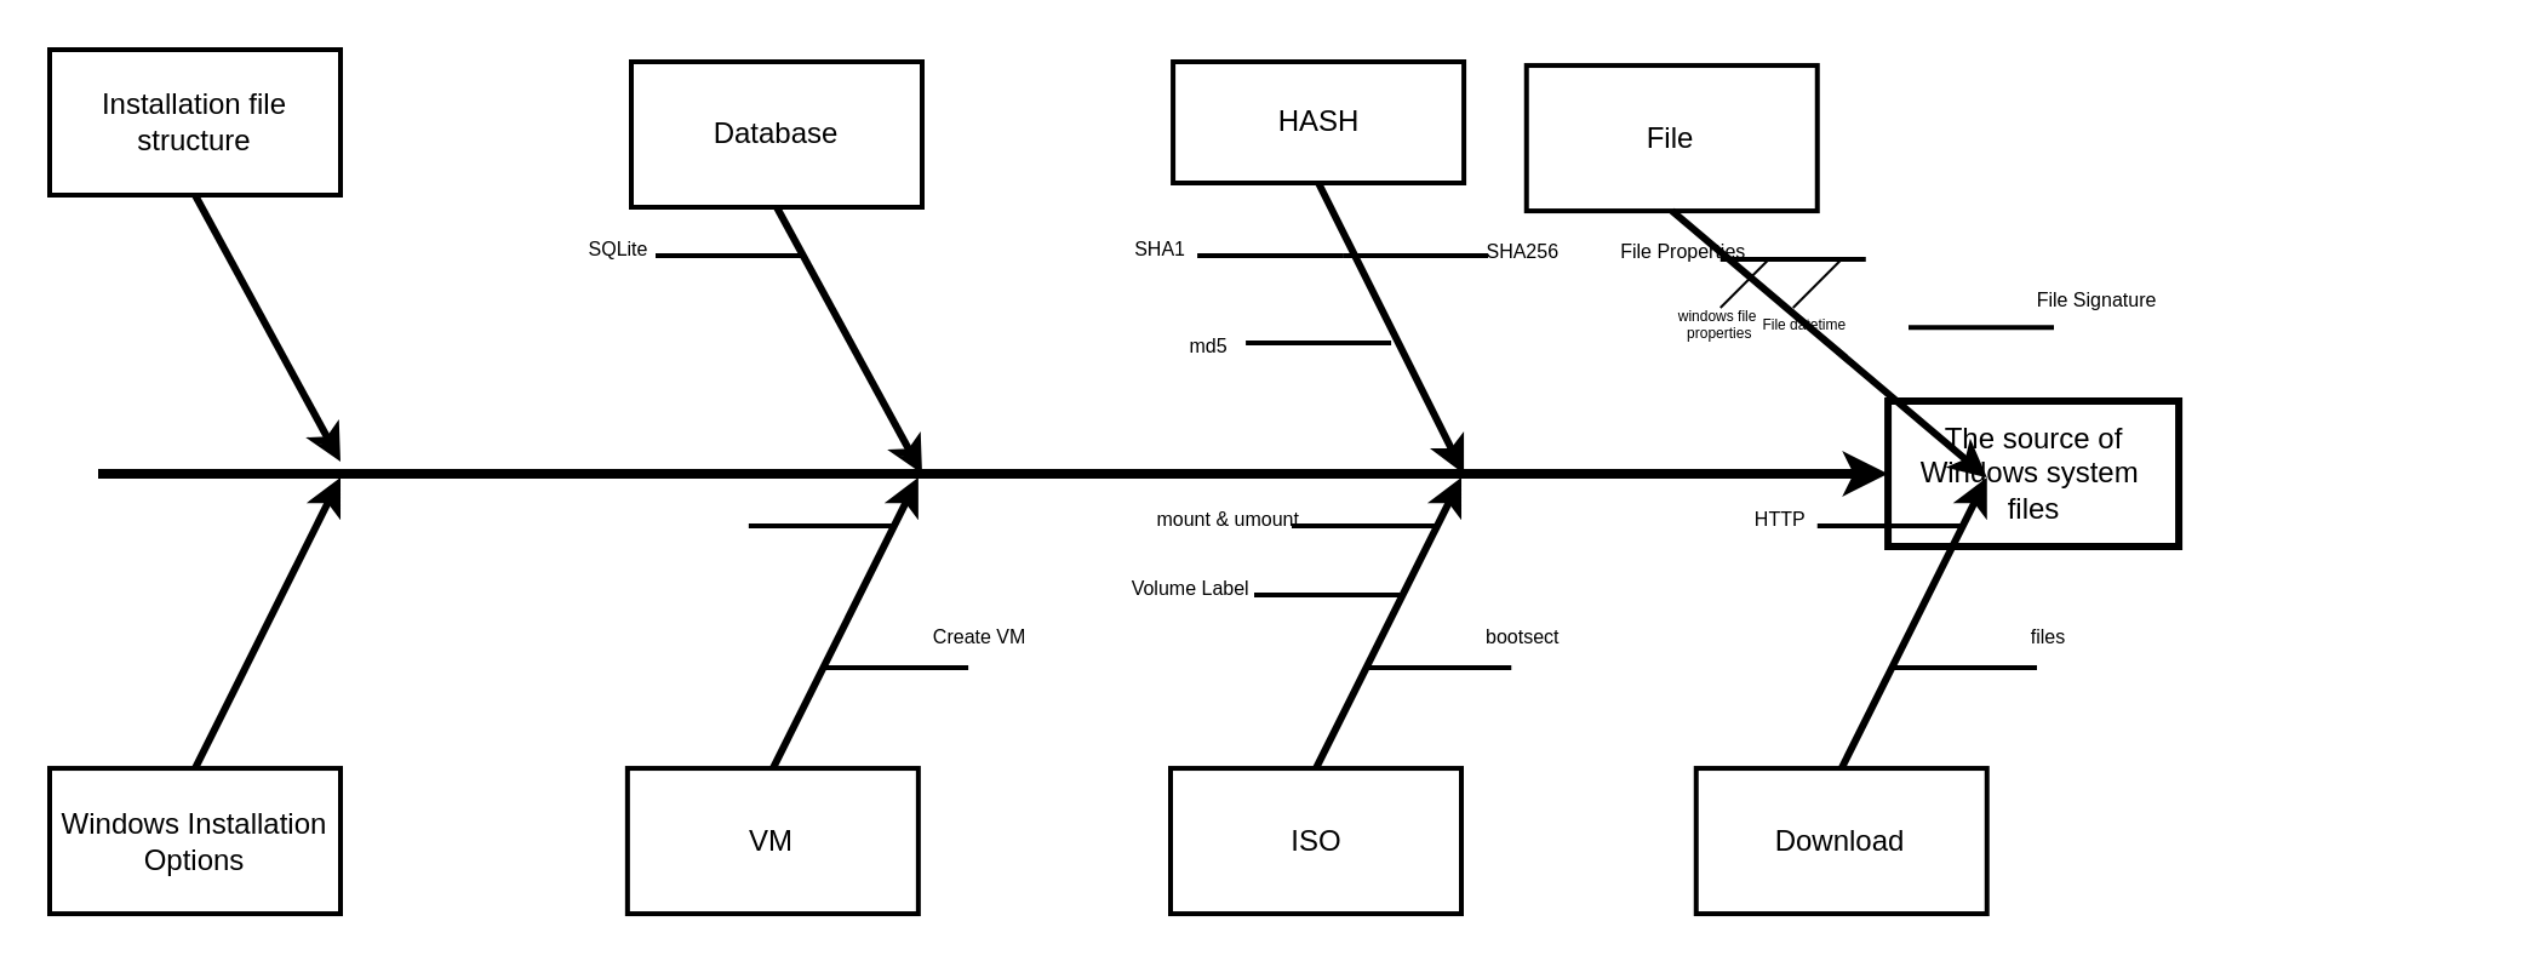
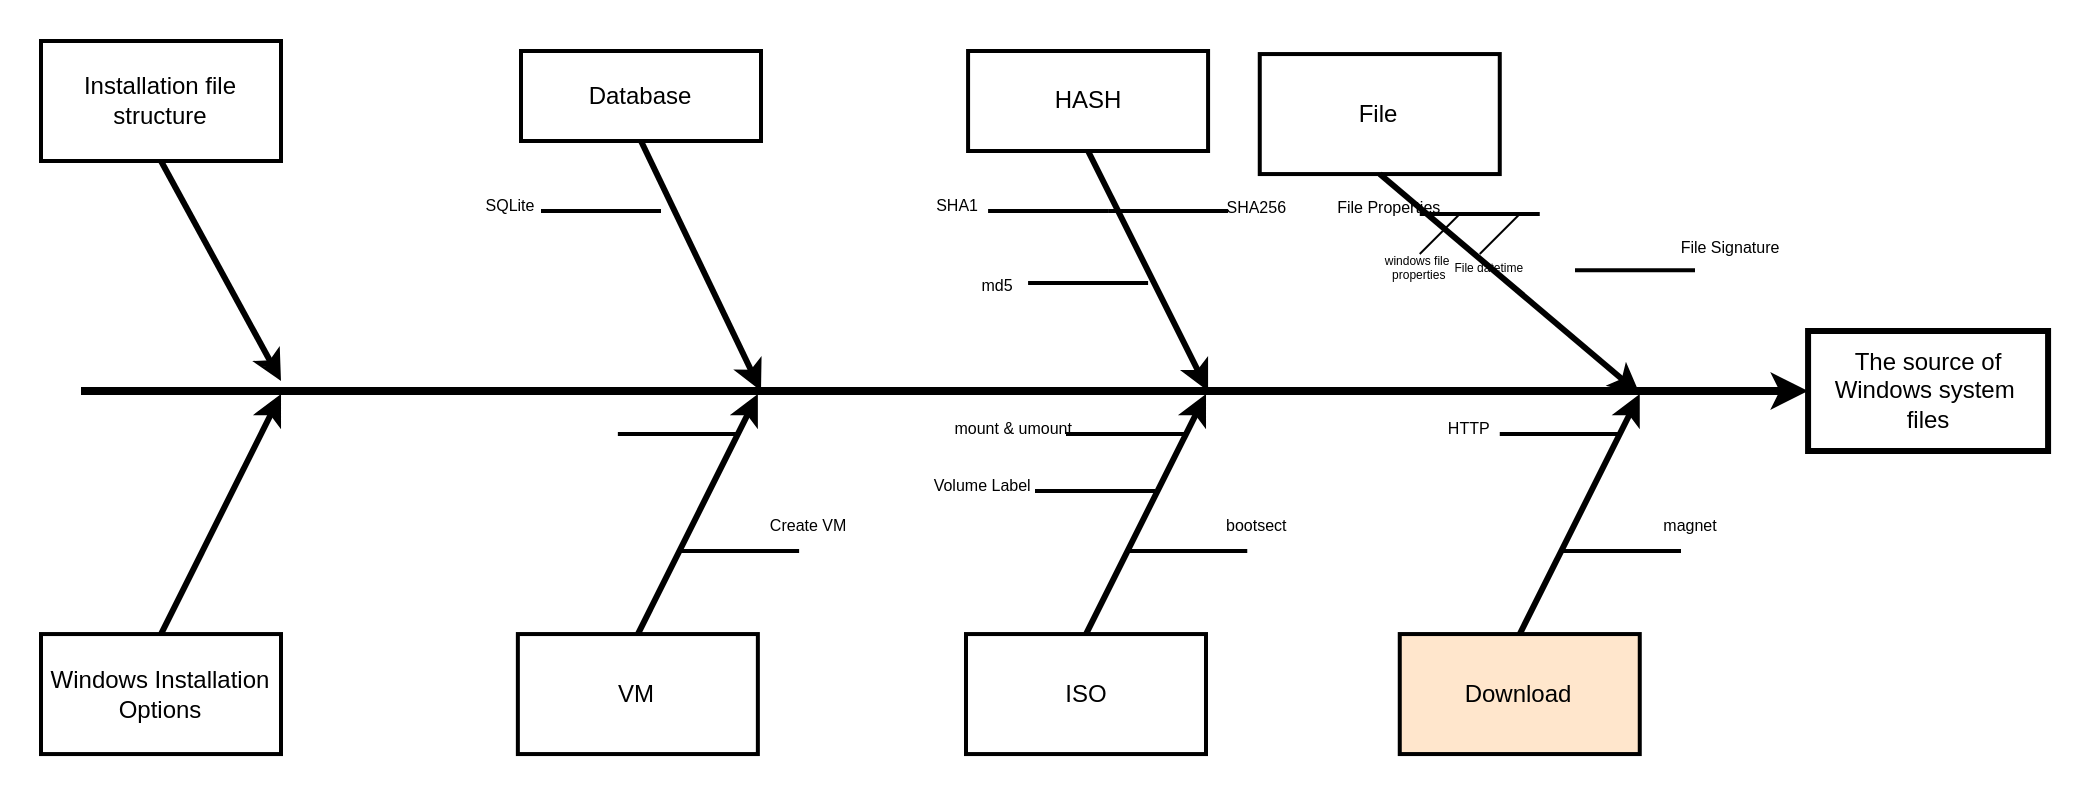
- <mxCell id="2" value="Database" style="whiteSpace=wrap;strokeWidth=2" parent="1" vertex="1"><mxGeometry x="260" y="25" width="120" height="60" as="geometry" /></mxCell>
+ <mxCell id="2" value="Database" style="whiteSpace=wrap;strokeWidth=2" parent="1" vertex="1"><mxGeometry x="260" y="25" width="120" height="45" as="geometry" /></mxCell>
- <mxCell id="3" value="The source of Windows system &#10;files" style="whiteSpace=wrap;strokeWidth=3" parent="1" vertex="1"><mxGeometry x="778.542" y="165" width="120" height="60" as="geometry" /></mxCell>
+ <mxCell id="3" value="The source of Windows system &#10;files" style="whiteSpace=wrap;strokeWidth=3" parent="1" vertex="1"><mxGeometry x="903.542" y="165" width="120" height="60" as="geometry" /></mxCell>
- <mxCell id="29" value="files" style="text;spacingTop=-5;fontSize=8;align=center;verticalAlign=middle;points=[]" parent="1" vertex="1"><mxGeometry x="829.998" y="255" width="30" height="20.0" as="geometry" /></mxCell>
+ <mxCell id="29" value="magnet" style="text;spacingTop=-5;fontSize=8;align=center;verticalAlign=middle;points=[]" parent="1" vertex="1"><mxGeometry x="829.998" y="255" width="30" height="20.0" as="geometry" /></mxCell>
- <mxCell id="17" value="Download" style="whiteSpace=wrap;strokeWidth=2" parent="1" vertex="1"><mxGeometry x="699.375" y="316.528" width="120" height="60" as="geometry" /></mxCell>
+ <mxCell id="17" value="Download" style="whiteSpace=wrap;strokeWidth=2;fillColor=#ffe6cc;" parent="1" vertex="1"><mxGeometry x="699.375" y="316.528" width="120" height="60" as="geometry" /></mxCell>
